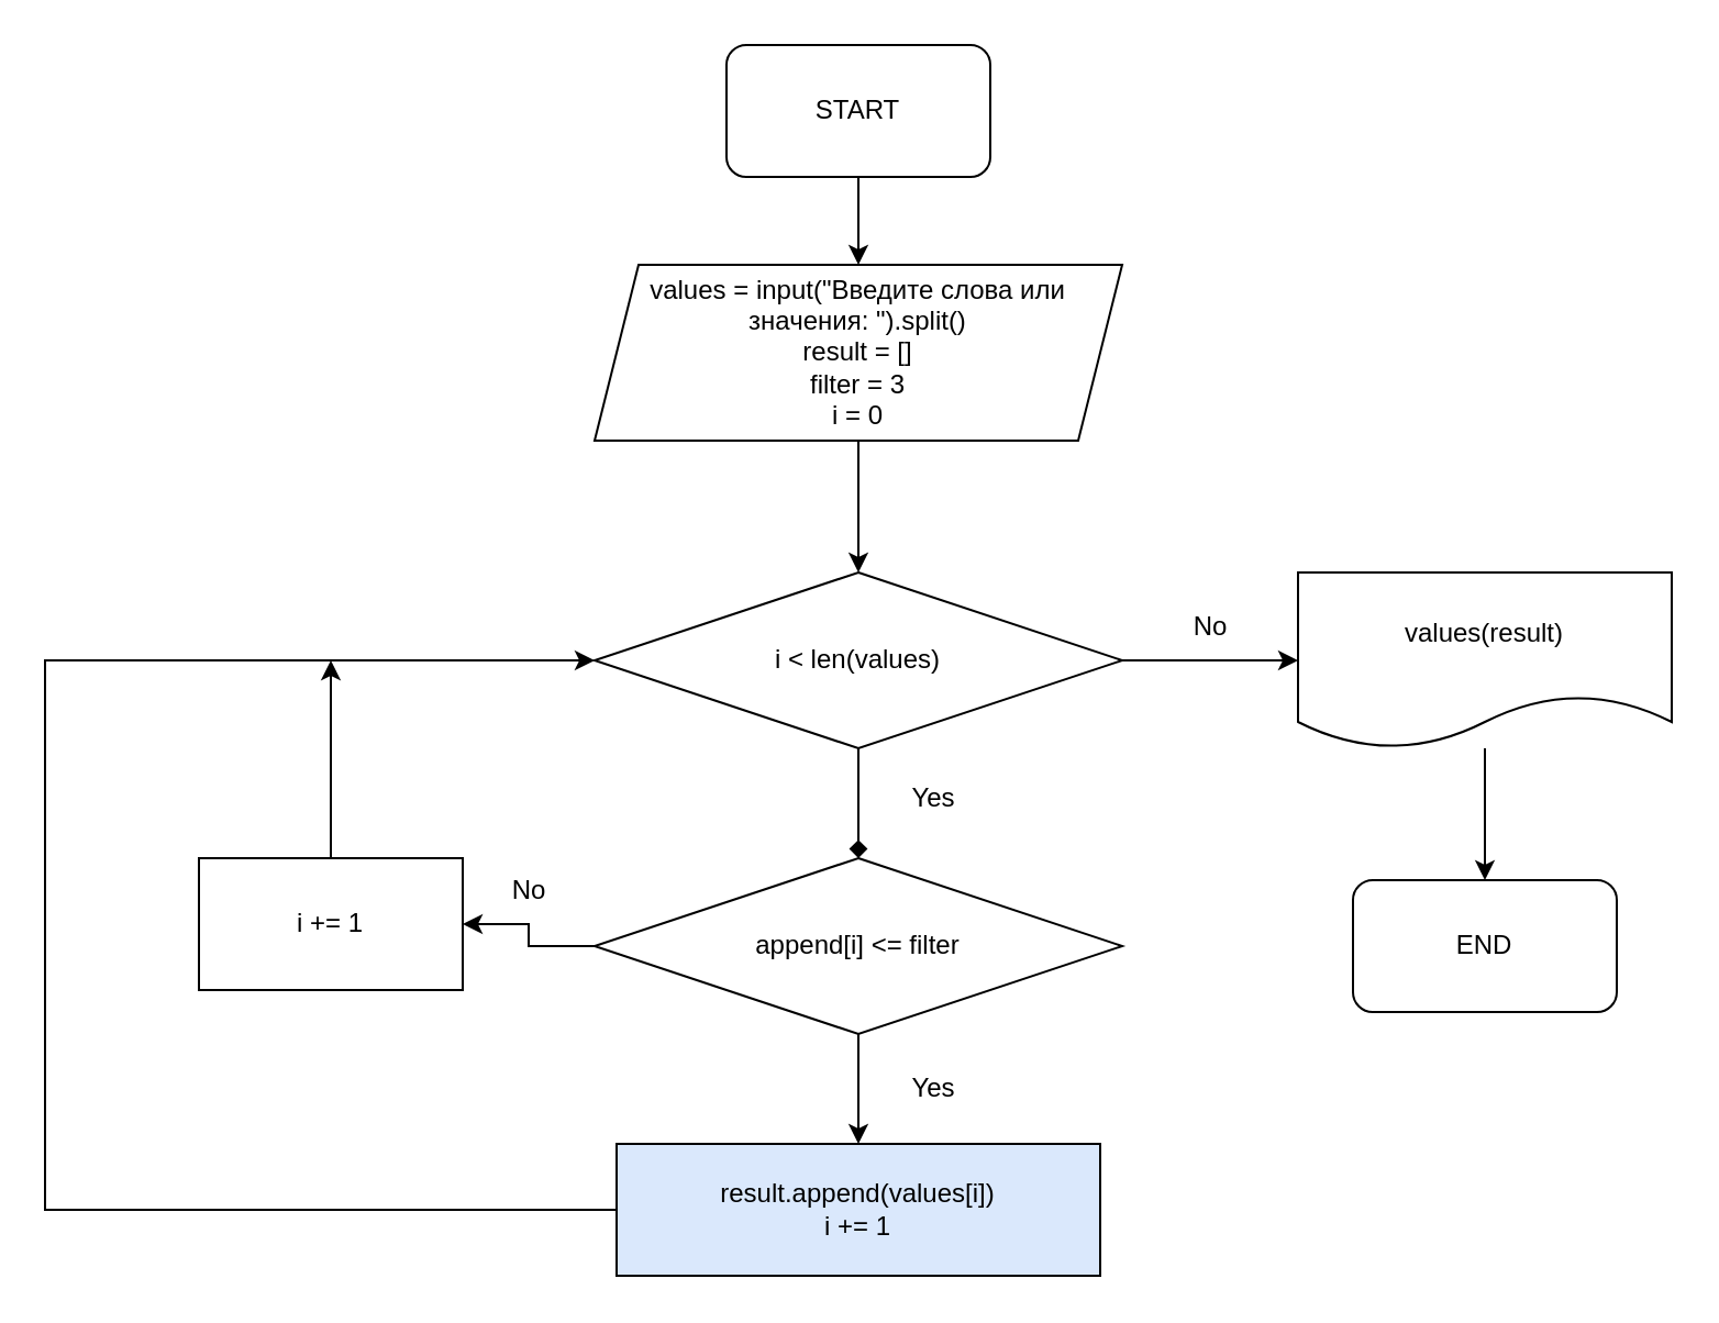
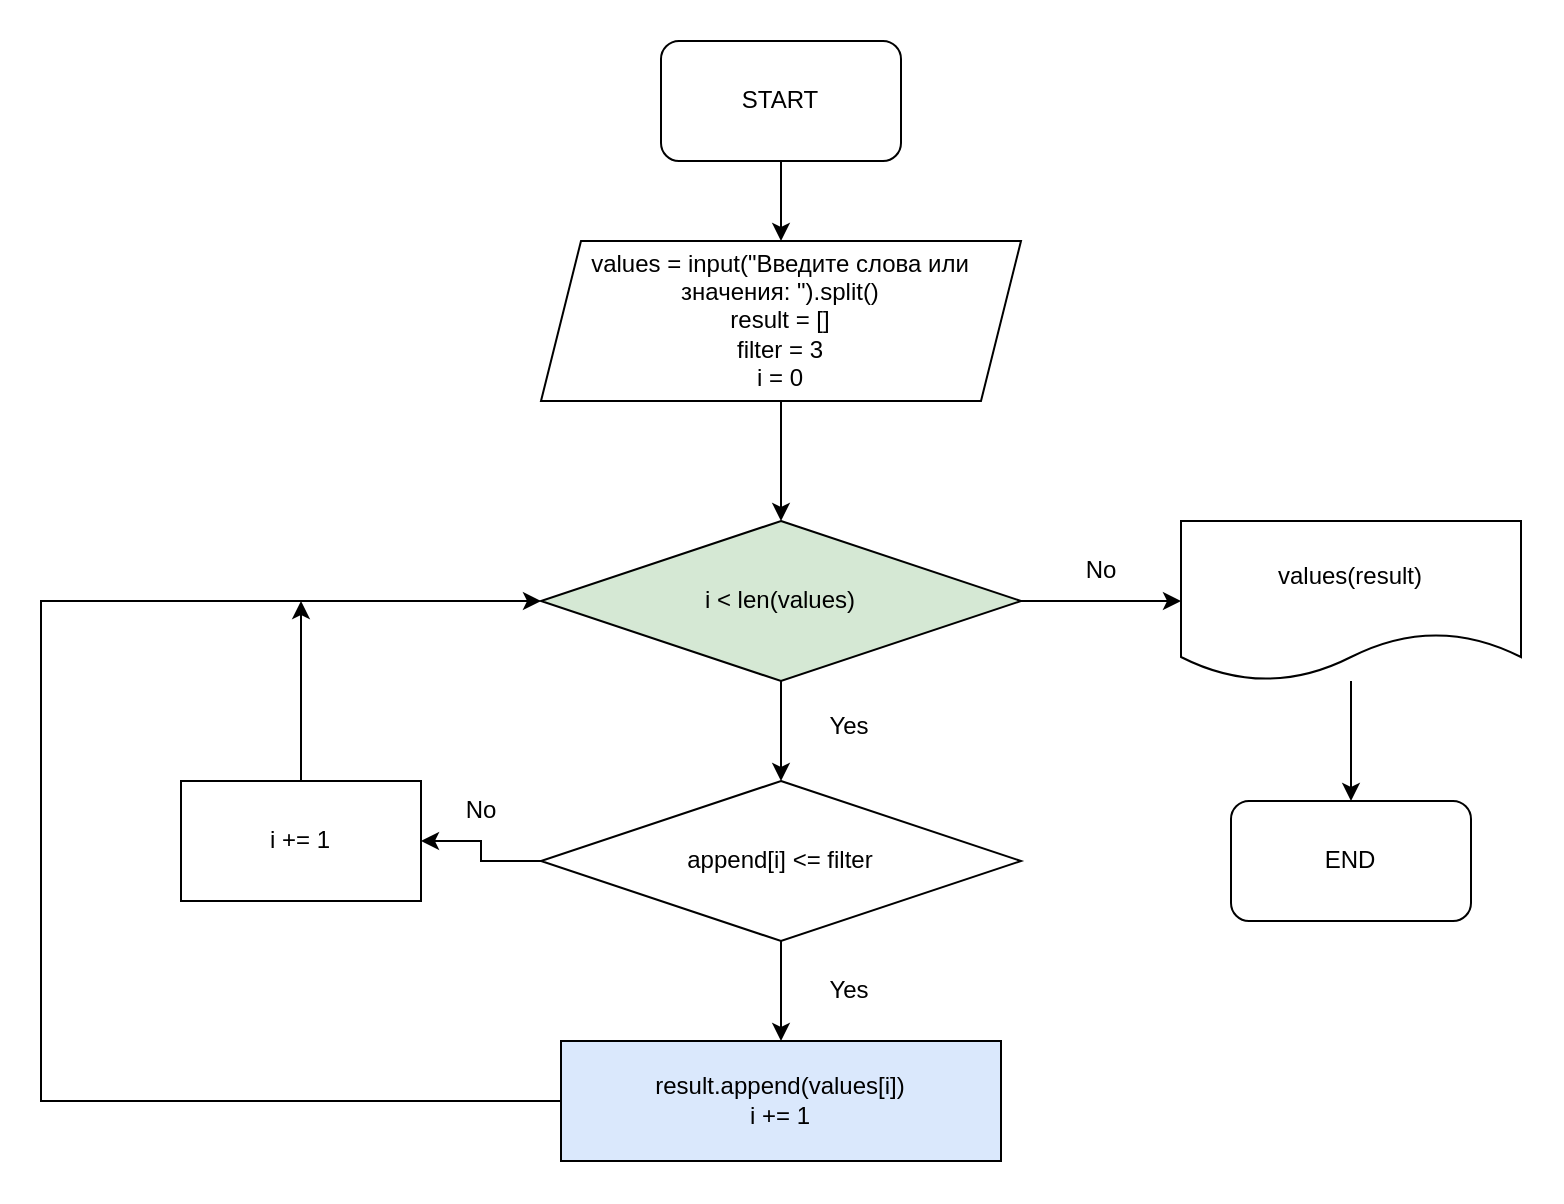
- <mxCell id="8" value="i &amp;lt; len(values)" style="rhombus;whiteSpace=wrap;html=1;" vertex="1" parent="1"><mxGeometry x="270" y="260" width="240" height="80" as="geometry" /></mxCell>
+ <mxCell id="8" value="i &amp;lt; len(values)" style="rhombus;whiteSpace=wrap;html=1;fillColor=#d5e8d4;" vertex="1" parent="1"><mxGeometry x="270" y="260" width="240" height="80" as="geometry" /></mxCell>
- <mxCell id="6" value="" style="edgeStyle=orthogonalEdgeStyle;rounded=0;orthogonalLoop=1;jettySize=auto;html=1;endArrow=diamond;" edge="1" parent="1" source="8" target="11"><mxGeometry relative="1" as="geometry" /></mxCell>
+ <mxCell id="6" value="" style="edgeStyle=orthogonalEdgeStyle;rounded=0;orthogonalLoop=1;jettySize=auto;html=1;" edge="1" parent="1" source="8" target="11"><mxGeometry relative="1" as="geometry" /></mxCell>
